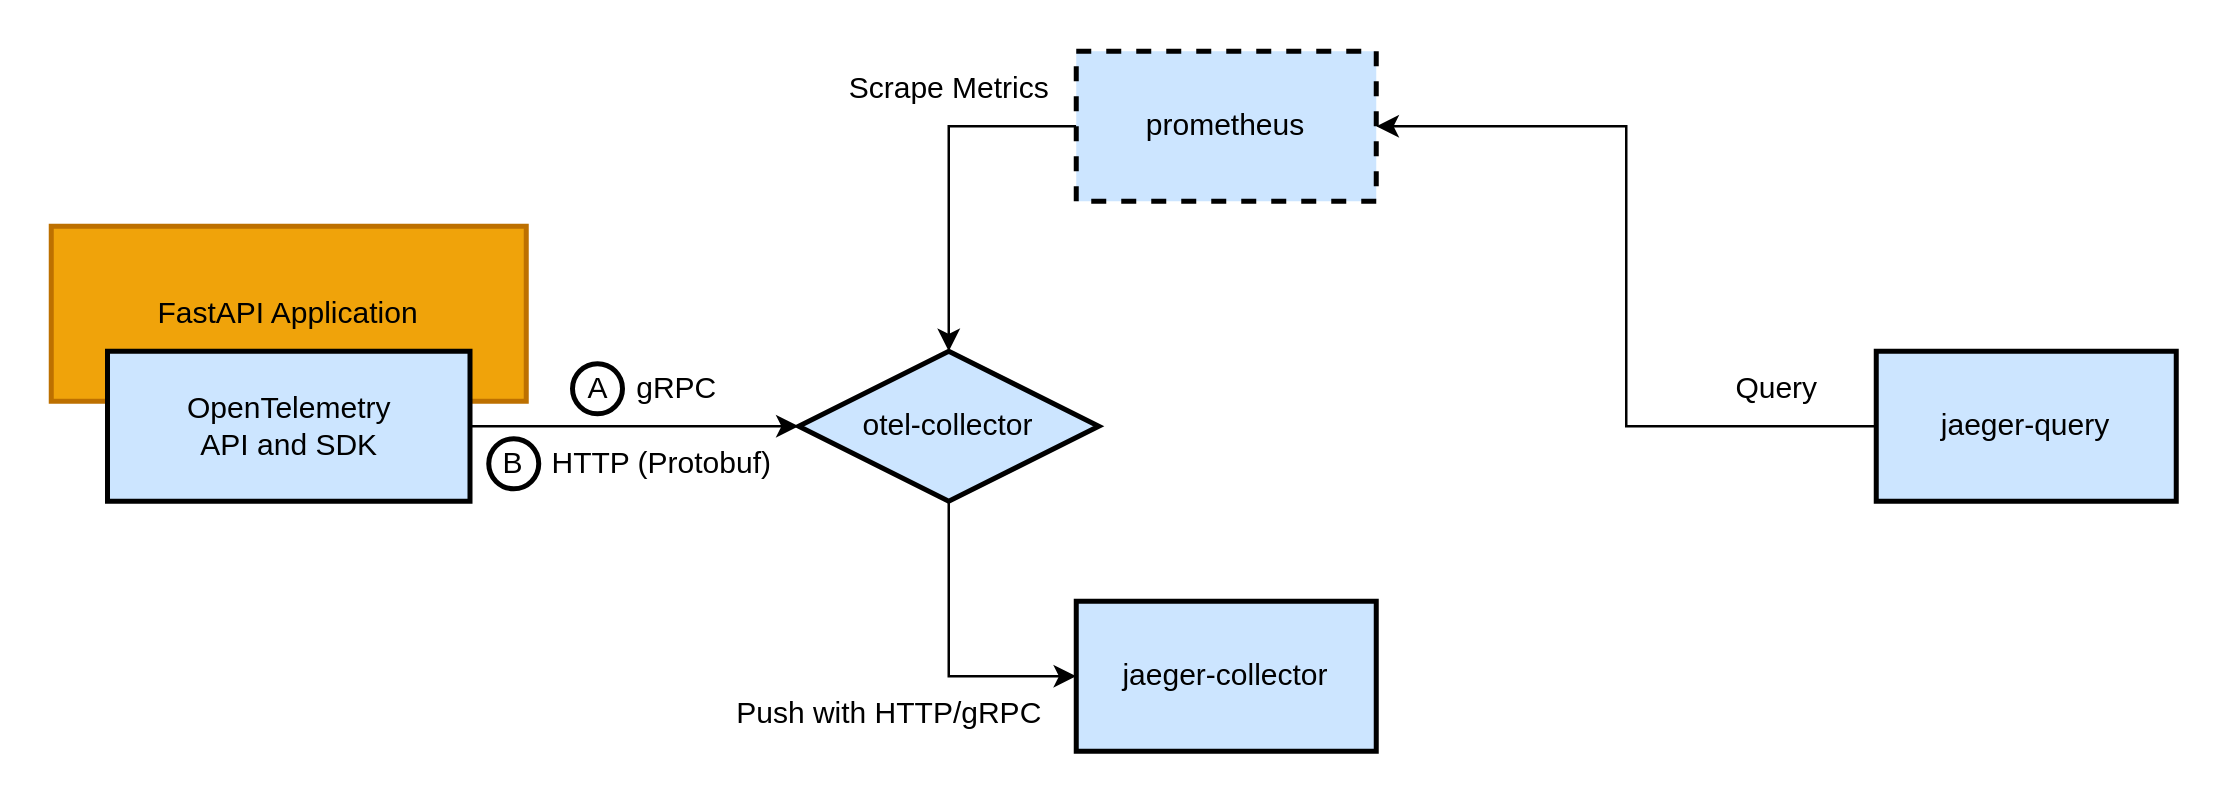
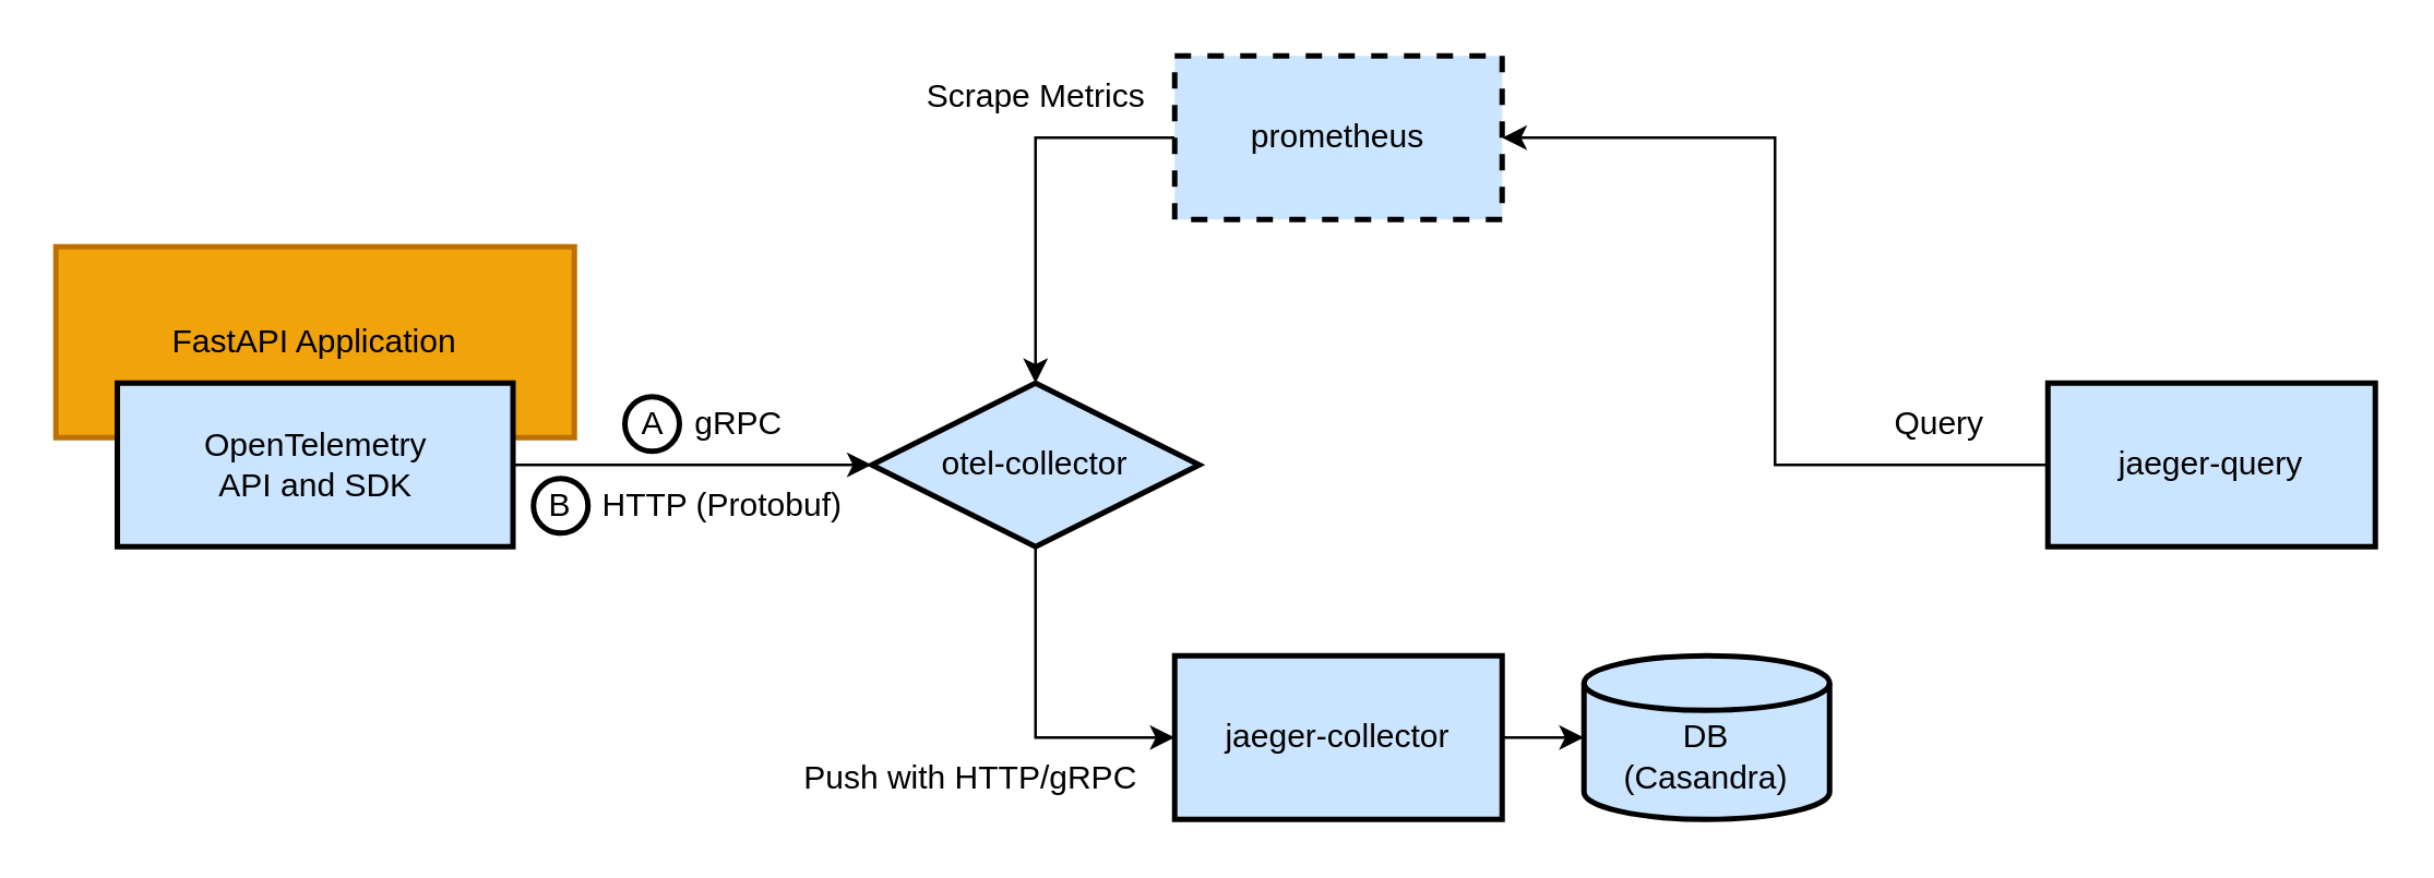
+ <mxCell id="11" value="" style="endArrow=classic;html=1;rounded=0;exitX=1;exitY=0.5;exitDx=0;exitDy=0;entryX=0;entryY=0.5;entryDx=0;entryDy=0;entryPerimeter=0;fontColor=#000000;strokeColor=#000000;" parent="1" source="7" target="8" edge="1"><mxGeometry width="50" height="50" relative="1" as="geometry"><mxPoint x="440" y="380" as="sourcePoint" /><mxPoint x="490" y="330" as="targetPoint" /></mxGeometry></mxCell>
+ <mxCell id="8" value="&lt;br&gt;DB&lt;br&gt;(Casandra)" style="strokeWidth=2;html=1;shape=mxgraph.flowchart.database;whiteSpace=wrap;fillColor=#cce5ff;strokeColor=#000000;fontColor=#000000;" parent="1" vertex="1"><mxGeometry x="580" y="240" width="90" height="60" as="geometry" /></mxCell>
